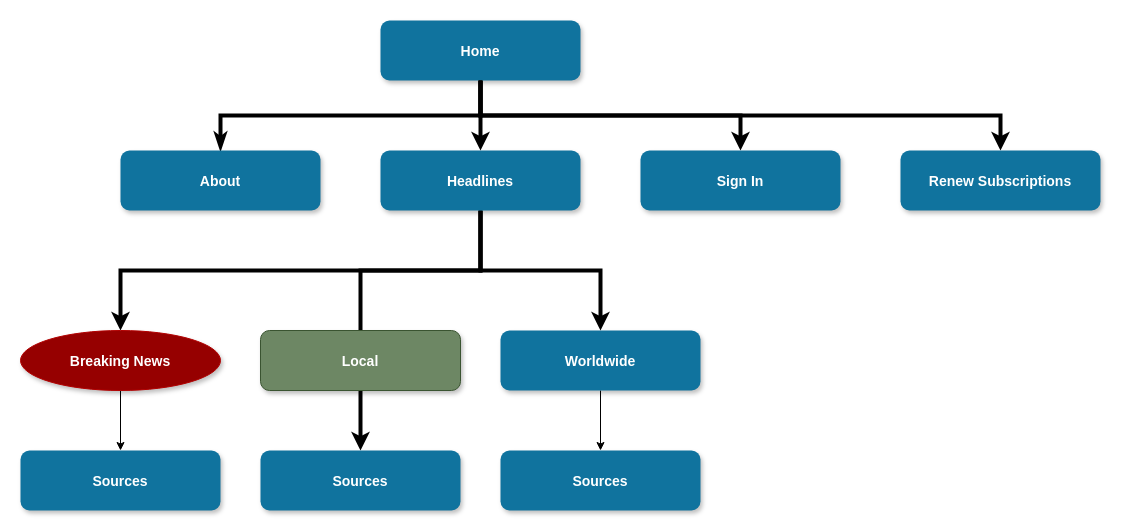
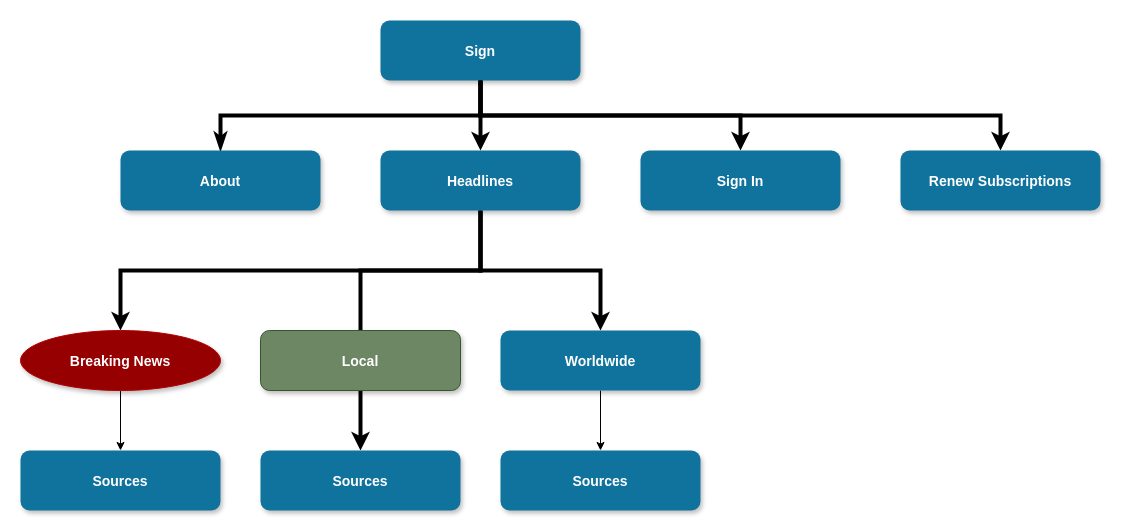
- <mxCell id="4" value="Home" style="rounded=1;fillColor=#10739E;strokeColor=none;shadow=1;gradientColor=none;fontStyle=1;fontColor=#FFFFFF;fontSize=14;" parent="1" vertex="1"><mxGeometry x="380" y="20" width="200" height="60" as="geometry" /></mxCell>
+ <mxCell id="4" value="Sign" style="rounded=1;fillColor=#10739E;strokeColor=none;shadow=1;gradientColor=none;fontStyle=1;fontColor=#FFFFFF;fontSize=14;" parent="1" vertex="1"><mxGeometry x="380" y="20" width="200" height="60" as="geometry" /></mxCell>
